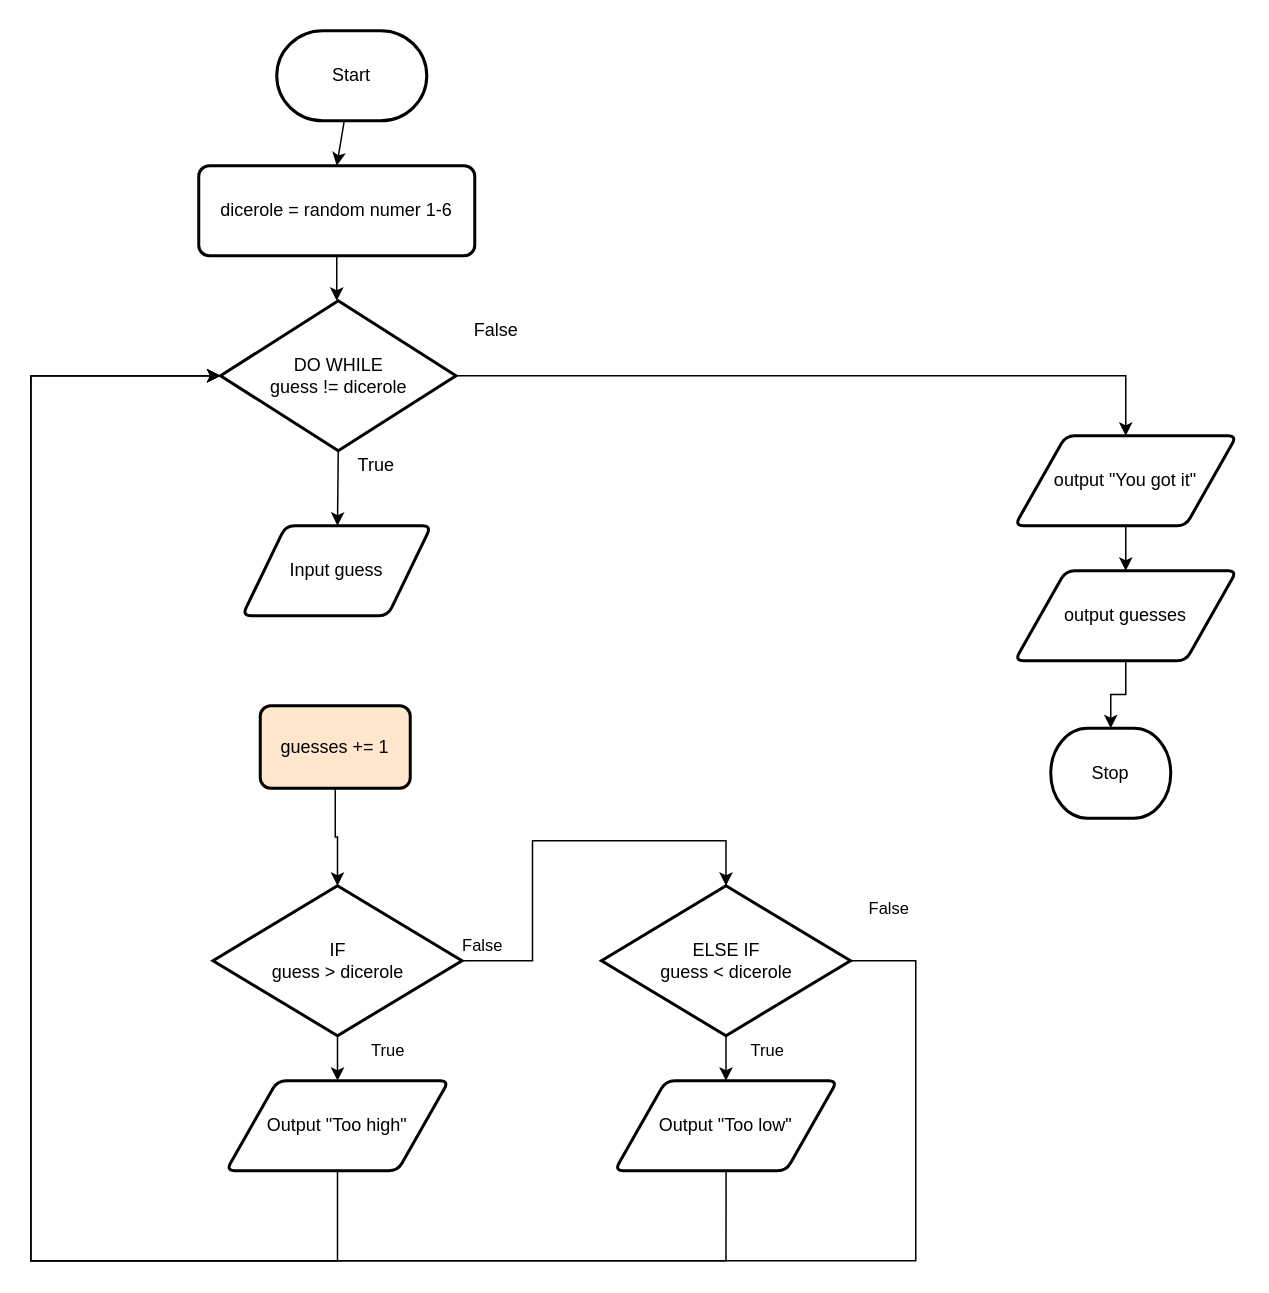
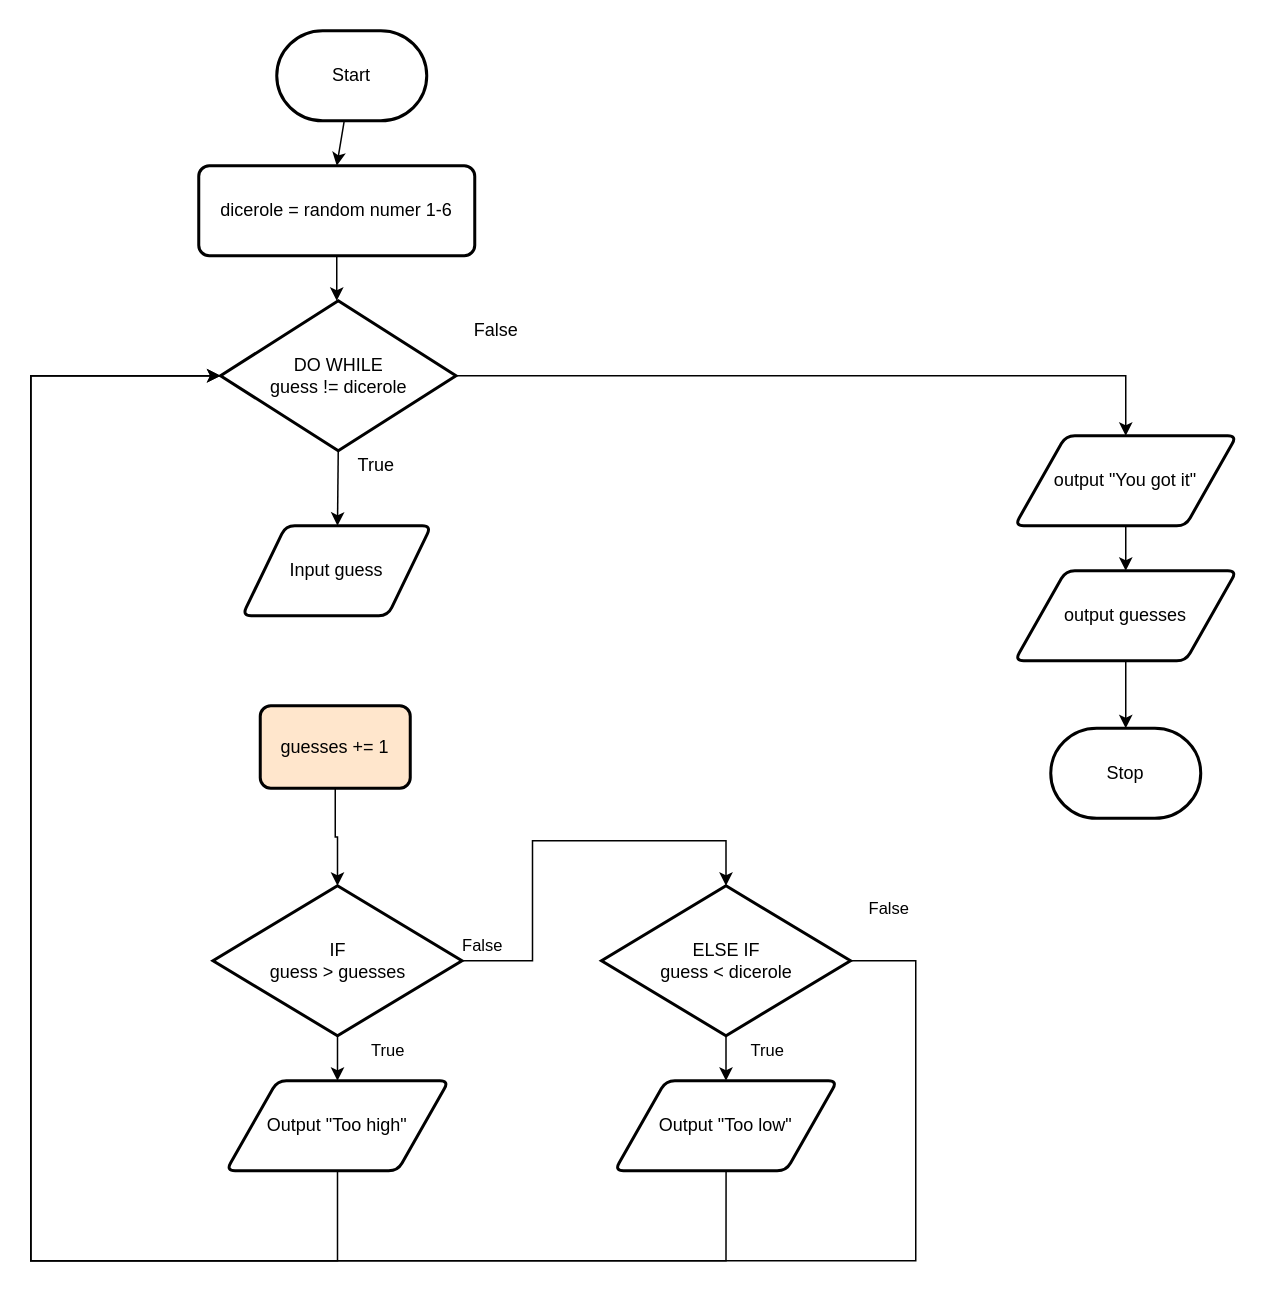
- <mxCell id="12" style="edgeStyle=orthogonalEdgeStyle;rounded=0;html=1;entryX=0;entryY=0.5;entryDx=0;entryDy=0;entryPerimeter=0;" edge="1" parent="1" source="13" target="23"><mxGeometry relative="1" as="geometry"><Array as="points"><mxPoint x="610" y="640" /><mxPoint x="610" y="840" /><mxPoint x="20" y="840" /><mxPoint x="20" y="250" /></Array></mxGeometry></mxCell>
+ <mxCell id="12" style="edgeStyle=orthogonalEdgeStyle;rounded=0;html=1;entryX=0;entryY=0.5;entryDx=0;entryDy=0;entryPerimeter=0;endArrow=none;" edge="1" parent="1" source="13" target="23"><mxGeometry relative="1" as="geometry"><Array as="points"><mxPoint x="610" y="640" /><mxPoint x="610" y="840" /><mxPoint x="20" y="840" /><mxPoint x="20" y="250" /></Array></mxGeometry></mxCell>
- <mxCell id="28" value="Stop" style="strokeWidth=2;html=1;shape=mxgraph.flowchart.terminator;whiteSpace=wrap;" vertex="1" parent="1"><mxGeometry x="700" y="485" width="80" height="60" as="geometry" /></mxCell>
+ <mxCell id="28" value="Stop" style="strokeWidth=2;html=1;shape=mxgraph.flowchart.terminator;whiteSpace=wrap;" vertex="1" parent="1"><mxGeometry x="700" y="485" width="100" height="60" as="geometry" /></mxCell>
- <mxCell id="10" value="IF&lt;br&gt;guess &amp;gt; dicerole" style="strokeWidth=2;html=1;shape=mxgraph.flowchart.decision;whiteSpace=wrap;" parent="1" vertex="1"><mxGeometry x="141.5" y="590" width="166" height="100" as="geometry" /></mxCell>
+ <mxCell id="10" value="IF&lt;br&gt;guess &amp;gt; guesses" style="strokeWidth=2;html=1;shape=mxgraph.flowchart.decision;whiteSpace=wrap;" parent="1" vertex="1"><mxGeometry x="141.5" y="590" width="166" height="100" as="geometry" /></mxCell>
